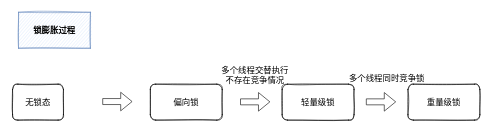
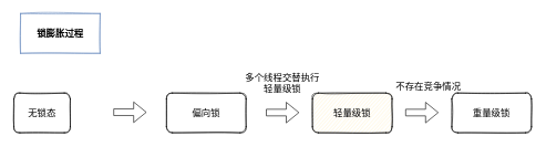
- <mxCell id="2" value="锁膨胀过程" style="rounded=0;whiteSpace=wrap;html=1;fontStyle=1;fontSize=14;fillColor=#dae8fc;strokeColor=#6c8ebf;shadow=0;sketch=1;" vertex="1" parent="1"><mxGeometry x="30" y="20" width="120" height="60" as="geometry" /></mxCell>
+ <mxCell id="2" value="锁膨胀过程" style="rounded=0;whiteSpace=wrap;html=1;fontStyle=1;fontSize=14;fillColor=#ffffff;strokeColor=#6c8ebf;shadow=0;sketch=1;" vertex="1" parent="1"><mxGeometry x="30" y="20" width="120" height="60" as="geometry" /></mxCell>
- <mxCell id="7" value="多个线程交替执行&lt;br&gt;不存在竞争情况" style="text;html=1;strokeColor=none;fillColor=none;align=center;verticalAlign=middle;whiteSpace=wrap;rounded=0;shadow=0;sketch=1;fontSize=14;" vertex="1" parent="1"><mxGeometry x="340" y="115" width="170" height="20" as="geometry" /></mxCell>
+ <mxCell id="7" value="多个线程交替执行&lt;br&gt;轻量级锁" style="text;html=1;strokeColor=none;fillColor=none;align=center;verticalAlign=middle;whiteSpace=wrap;rounded=0;shadow=0;sketch=1;fontSize=14;" vertex="1" parent="1"><mxGeometry x="340" y="115" width="170" height="20" as="geometry" /></mxCell>
- <mxCell id="9" value="多个线程同时竞争锁" style="text;html=1;strokeColor=none;fillColor=none;align=center;verticalAlign=middle;whiteSpace=wrap;rounded=0;shadow=0;sketch=1;fontSize=14;" vertex="1" parent="1"><mxGeometry x="560" y="120" width="170" height="20" as="geometry" /></mxCell>
+ <mxCell id="9" value="不存在竞争情况" style="text;html=1;strokeColor=none;fillColor=none;align=center;verticalAlign=middle;whiteSpace=wrap;rounded=0;shadow=0;sketch=1;fontSize=14;" vertex="1" parent="1"><mxGeometry x="560" y="120" width="170" height="20" as="geometry" /></mxCell>
- <mxCell id="6" value="轻量级锁" style="rounded=1;whiteSpace=wrap;html=1;shadow=0;sketch=1;fontSize=14;" vertex="1" parent="1"><mxGeometry x="470" y="140" width="120" height="60" as="geometry" /></mxCell>
+ <mxCell id="6" value="轻量级锁" style="rounded=1;whiteSpace=wrap;html=1;shadow=0;sketch=1;fontSize=14;fillColor=#fff2cc;" vertex="1" parent="1"><mxGeometry x="470" y="140" width="120" height="60" as="geometry" /></mxCell>
